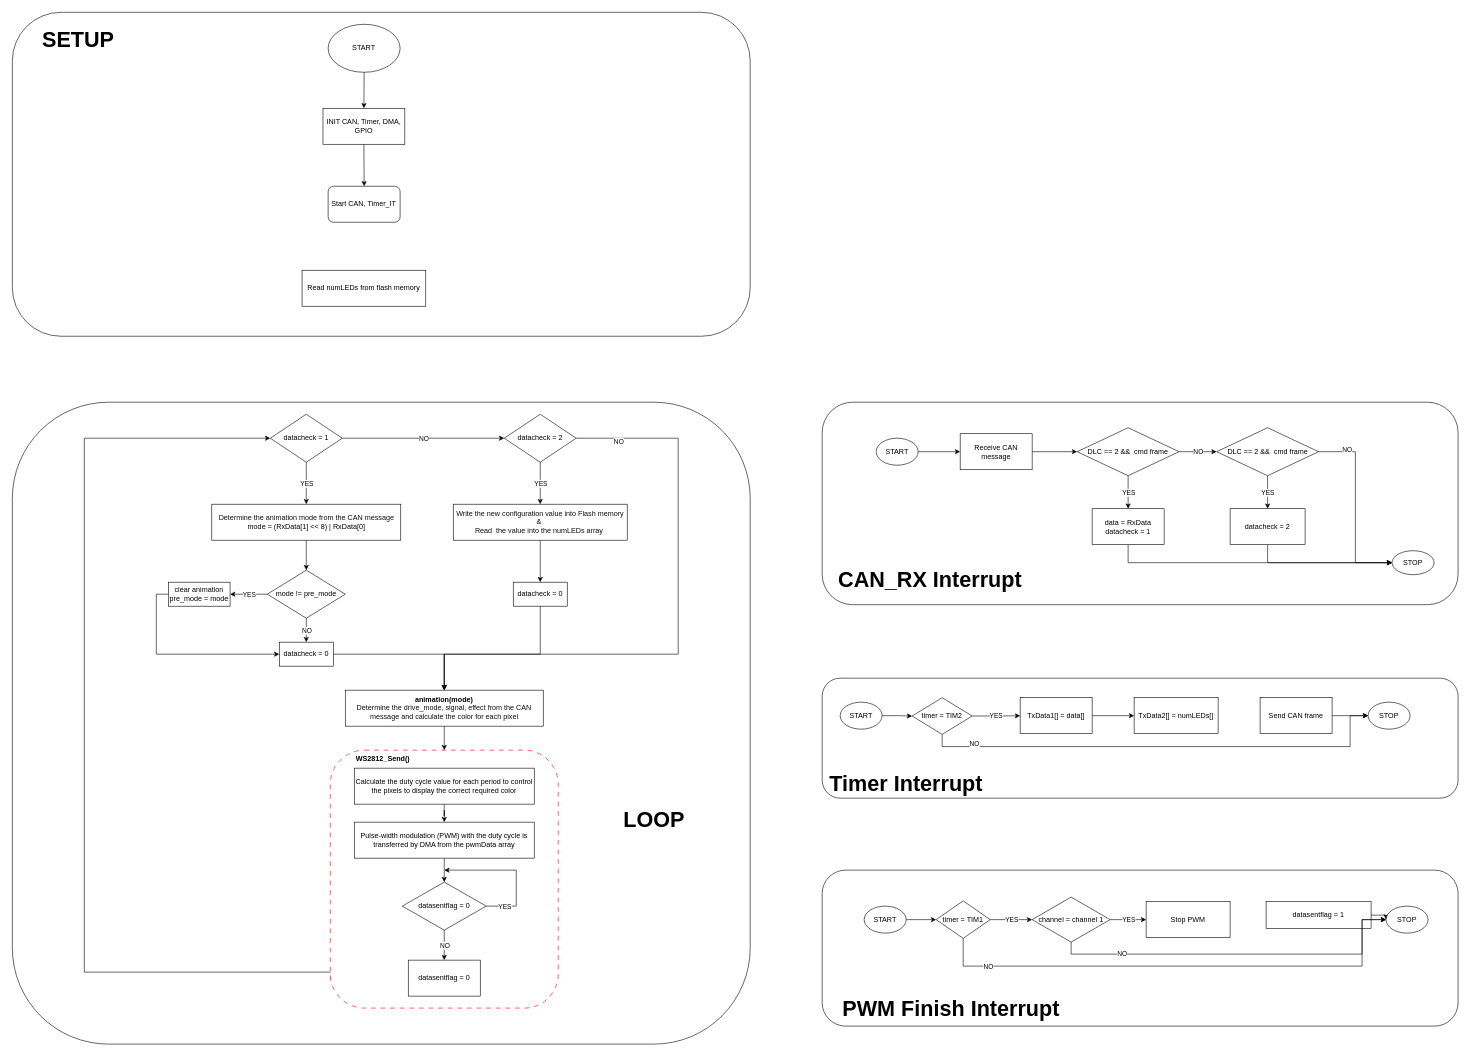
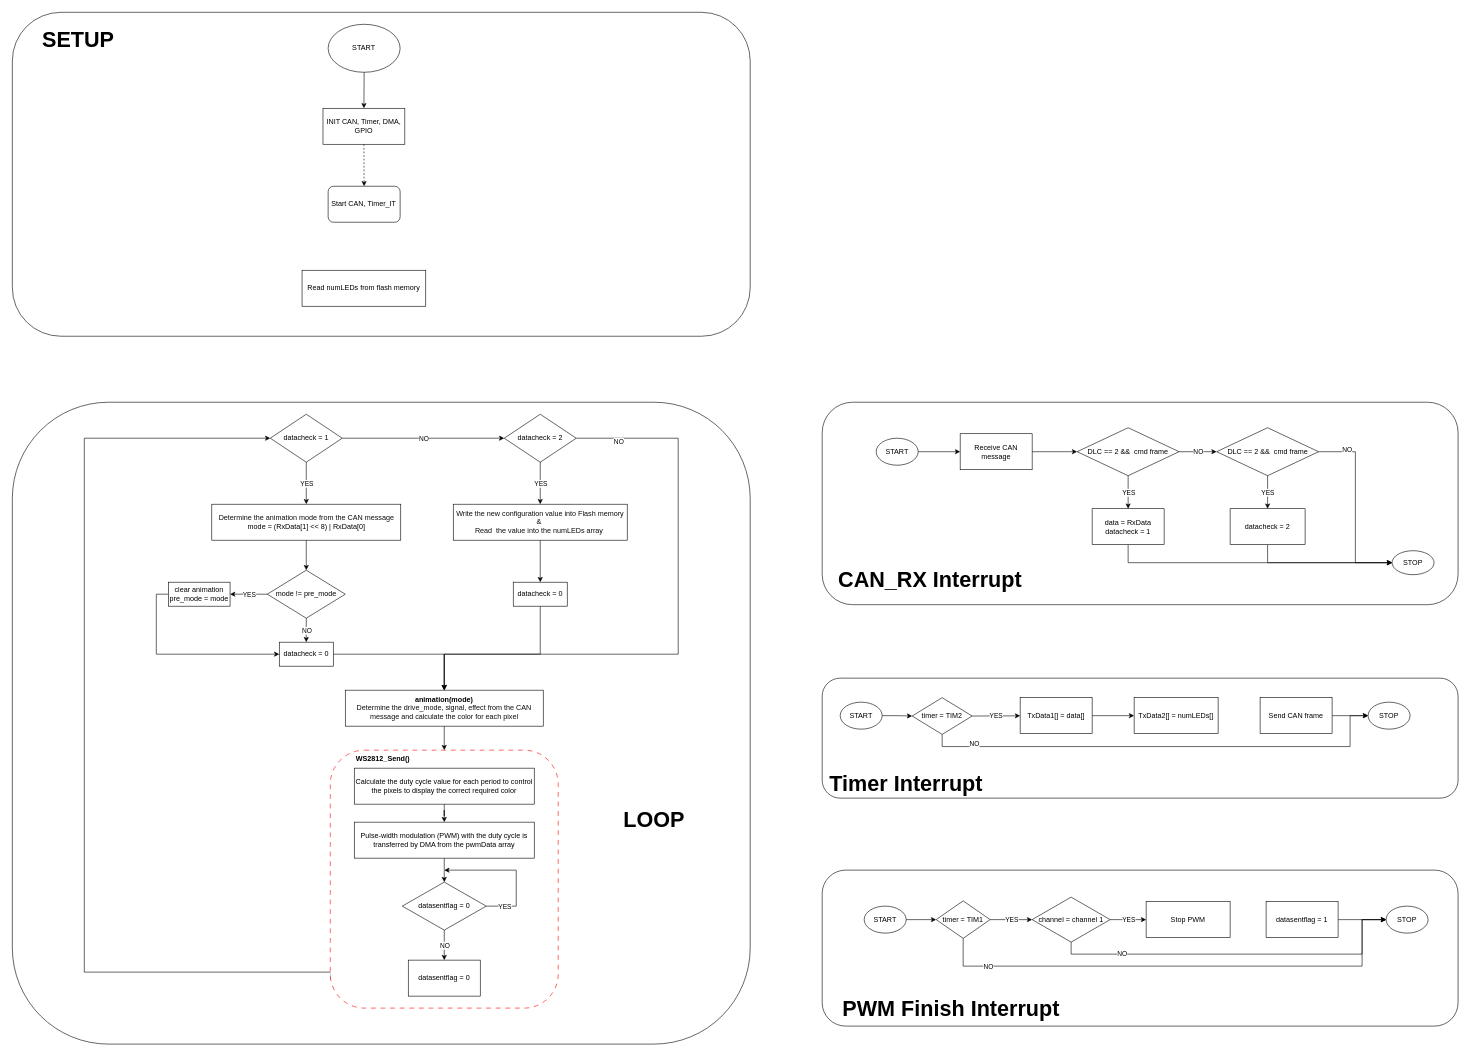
- <mxCell id="52" value="" style="endArrow=classic;html=1;rounded=0;exitX=0.5;exitY=1;exitDx=0;exitDy=0;entryX=0.5;entryY=0;entryDx=0;entryDy=0;" parent="47" source="54" target="55" edge="1"><mxGeometry width="50" height="50" relative="1" as="geometry"><mxPoint x="586.06" y="220" as="sourcePoint" /><mxPoint x="586.276" y="270.08" as="targetPoint" /></mxGeometry></mxCell>
+ <mxCell id="52" value="" style="endArrow=classic;html=1;rounded=0;exitX=0.5;exitY=1;exitDx=0;exitDy=0;entryX=0.5;entryY=0;entryDx=0;entryDy=0;dashed=1;" parent="47" source="54" target="55" edge="1"><mxGeometry width="50" height="50" relative="1" as="geometry"><mxPoint x="586.06" y="220" as="sourcePoint" /><mxPoint x="586.276" y="270.08" as="targetPoint" /></mxGeometry></mxCell>
- <mxCell id="84" value="datasentflag = 1" style="rounded=0;whiteSpace=wrap;html=1;container=0;" vertex="1" parent="78"><mxGeometry x="740" y="52.5" width="175" height="45" as="geometry" /></mxCell>
+ <mxCell id="84" value="datasentflag = 1" style="rounded=0;whiteSpace=wrap;html=1;container=0;" vertex="1" parent="78"><mxGeometry x="740" y="52.5" width="120" height="60" as="geometry" /></mxCell>
